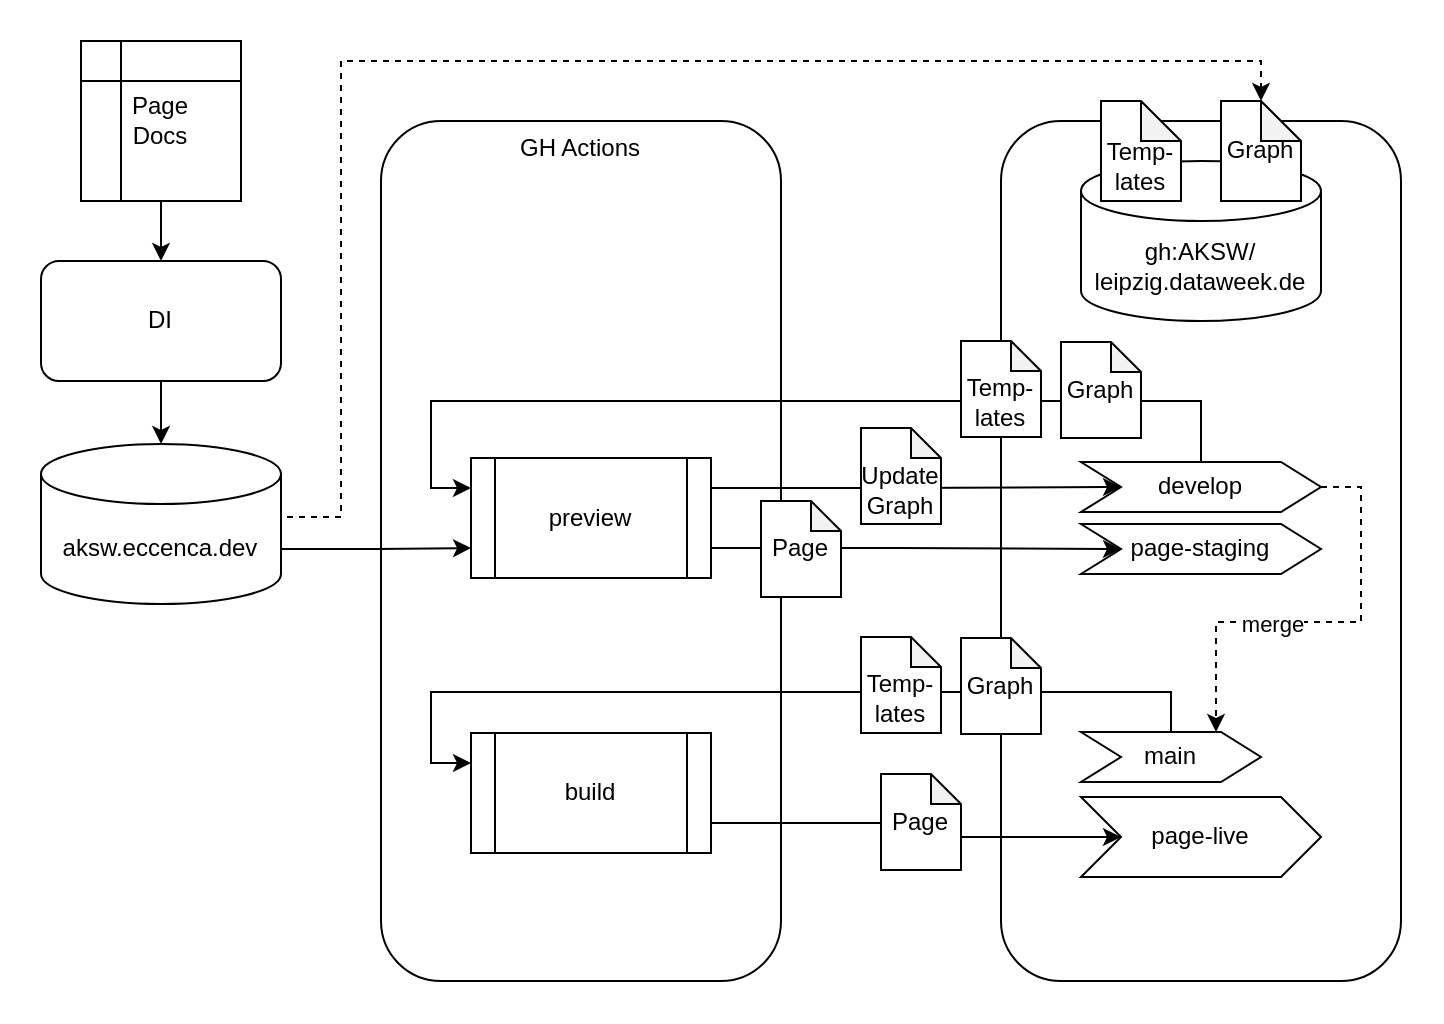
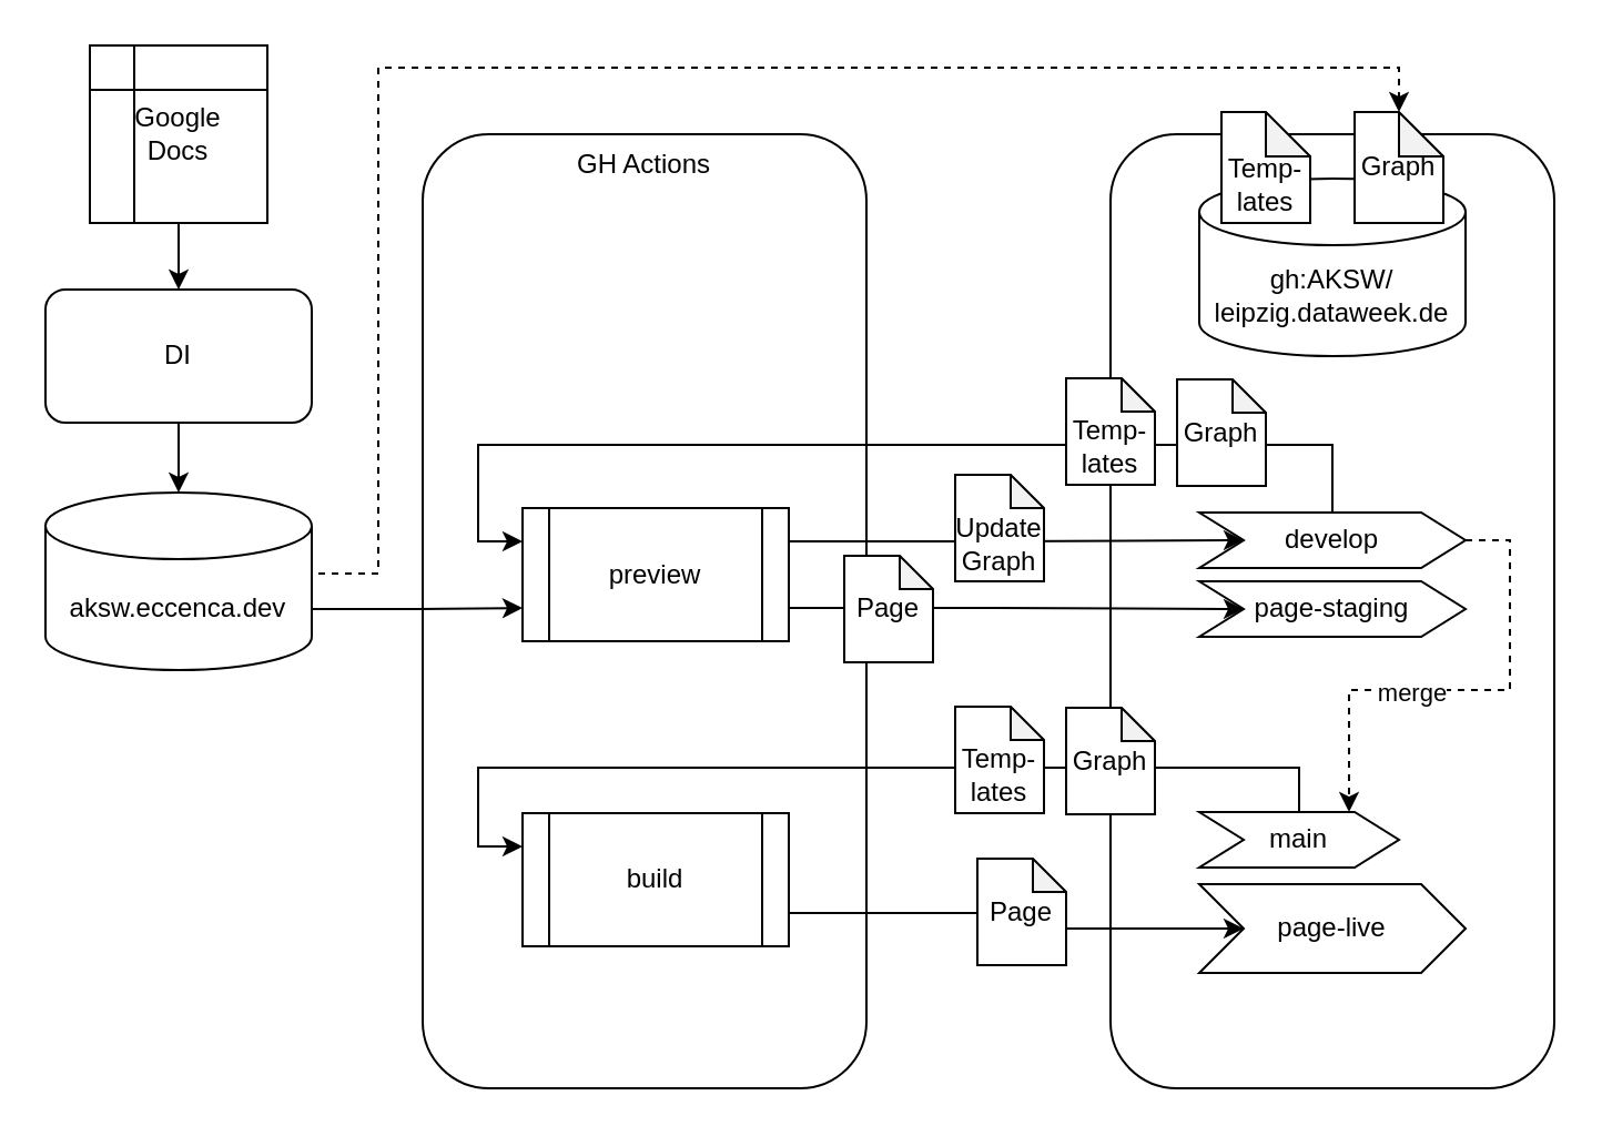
- <mxCell id="10" value="&lt;div&gt;Page&lt;/div&gt;&lt;div&gt;Docs&lt;/div&gt;" style="shape=internalStorage;whiteSpace=wrap;html=1;backgroundOutline=1;" parent="1" vertex="1"><mxGeometry x="40" y="20" width="80" height="80" as="geometry" /></mxCell>
+ <mxCell id="10" value="&lt;div&gt;Google&lt;/div&gt;&lt;div&gt;Docs&lt;/div&gt;" style="shape=internalStorage;whiteSpace=wrap;html=1;backgroundOutline=1;" parent="1" vertex="1"><mxGeometry x="40" y="20" width="80" height="80" as="geometry" /></mxCell>
